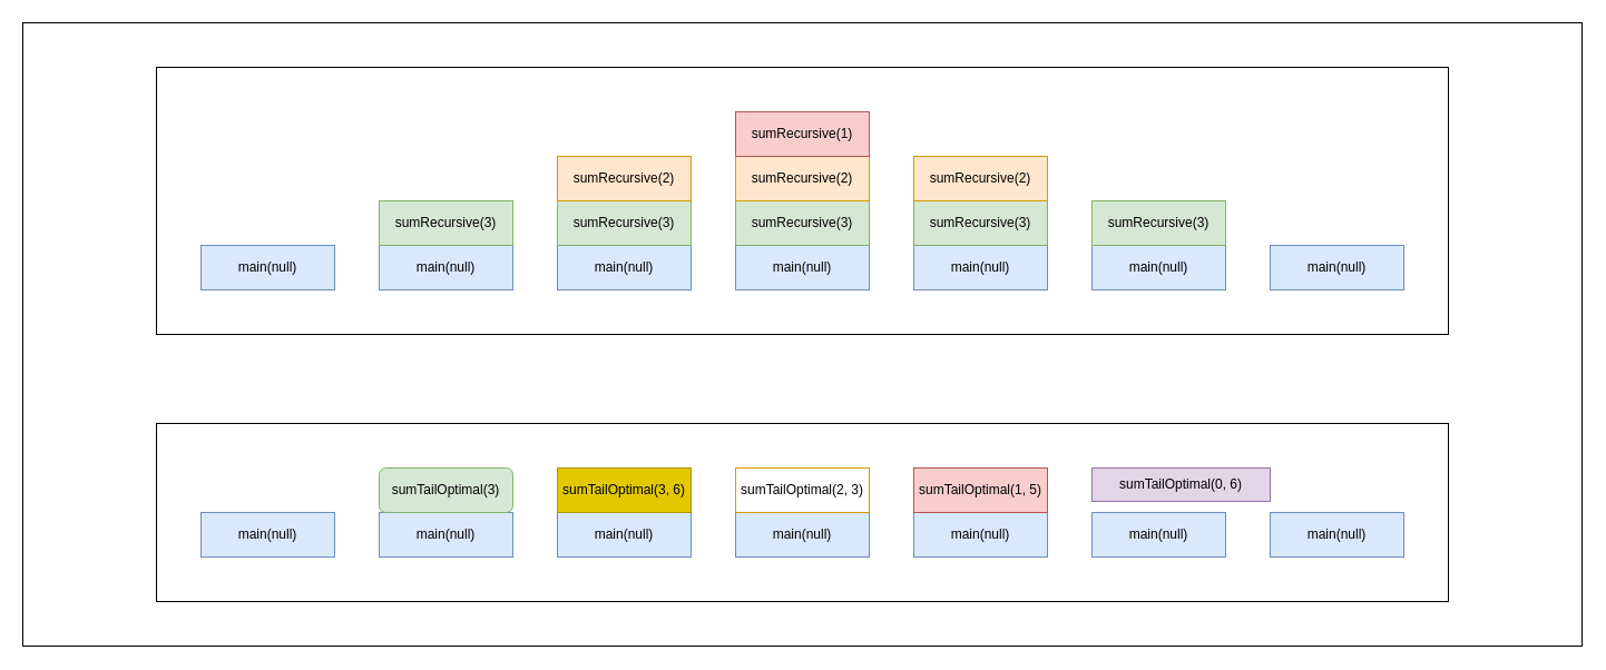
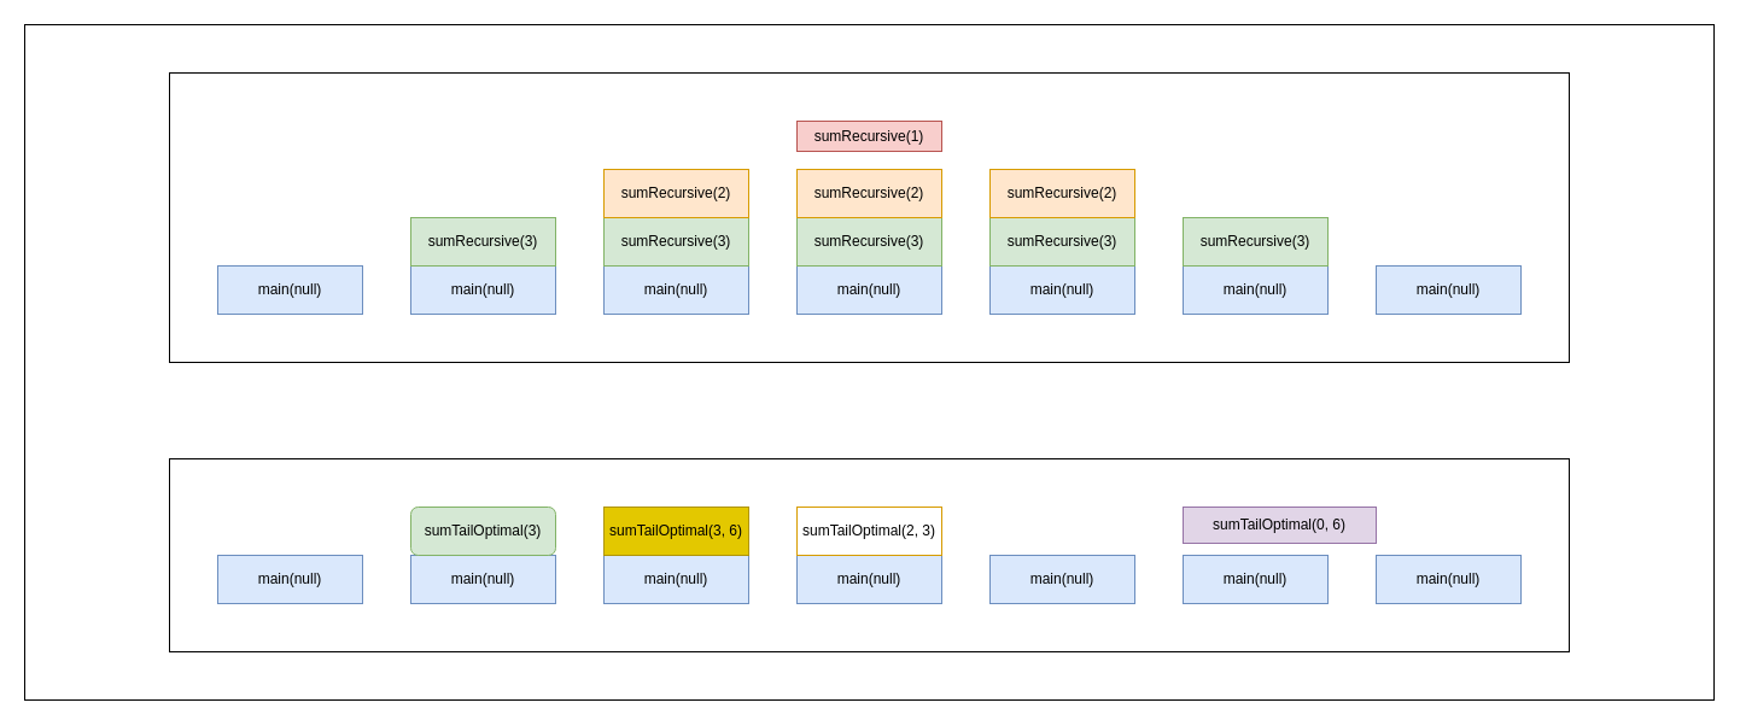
- <mxCell id="28" value="sumRecursive(1)" style="rounded=0;whiteSpace=wrap;html=1;fillColor=#f8cecc;strokeColor=#b85450;" parent="1" vertex="1"><mxGeometry x="660" y="100" width="120" height="40" as="geometry" /></mxCell>
+ <mxCell id="28" value="sumRecursive(1)" style="rounded=0;whiteSpace=wrap;html=1;fillColor=#f8cecc;strokeColor=#b85450;" parent="1" vertex="1"><mxGeometry x="660" y="100" width="120" height="25" as="geometry" /></mxCell>
- <mxCell id="10" value="sumTailOptimal(1, 5)" style="rounded=0;whiteSpace=wrap;html=1;fillColor=#f8cecc;strokeColor=#b85450;" parent="1" vertex="1"><mxGeometry x="820" y="420" width="120" height="40" as="geometry" /></mxCell>
